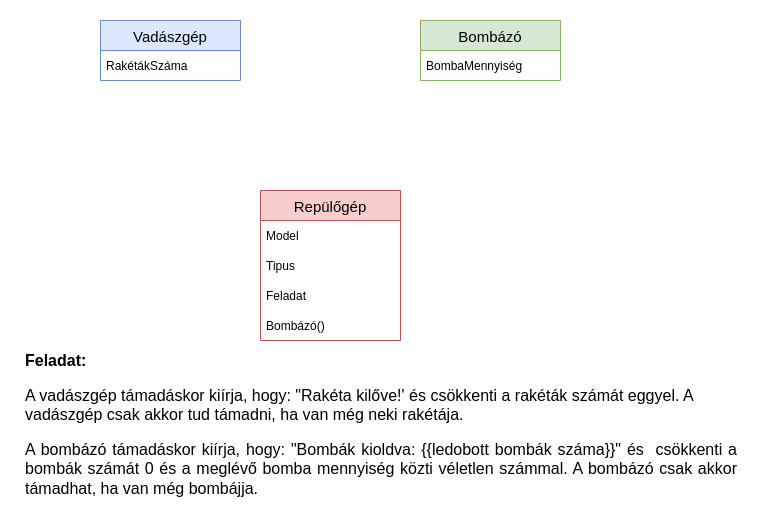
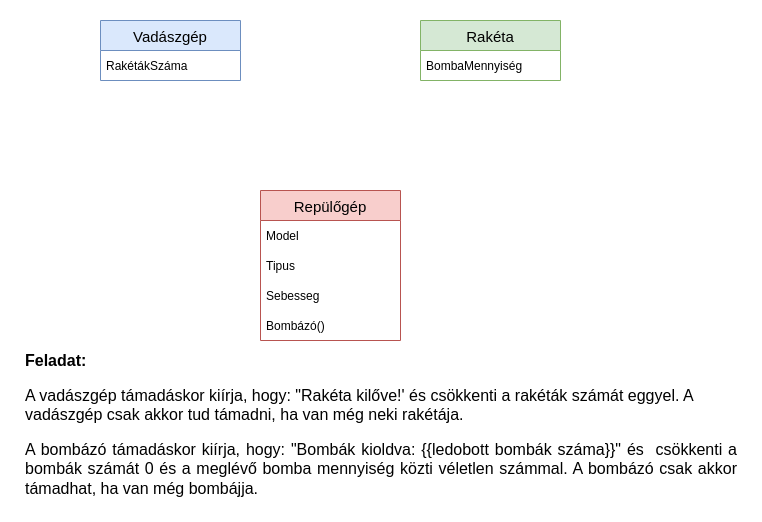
- <mxCell id="9" value="Bombázó" style="swimlane;fontStyle=0;childLayout=stackLayout;horizontal=1;startSize=30;horizontalStack=0;resizeParent=1;resizeParentMax=0;resizeLast=0;collapsible=1;marginBottom=0;fontSize=15;fillColor=#d5e8d4;strokeColor=#82b366;" vertex="1" parent="1"><mxGeometry x="420" y="20" width="140" height="60" as="geometry" /></mxCell>
+ <mxCell id="9" value="Rakéta" style="swimlane;fontStyle=0;childLayout=stackLayout;horizontal=1;startSize=30;horizontalStack=0;resizeParent=1;resizeParentMax=0;resizeLast=0;collapsible=1;marginBottom=0;fontSize=15;fillColor=#d5e8d4;strokeColor=#82b366;" vertex="1" parent="1"><mxGeometry x="420" y="20" width="140" height="60" as="geometry" /></mxCell>
- <mxCell id="5" value="Feladat" style="text;strokeColor=none;fillColor=none;align=left;verticalAlign=middle;spacingLeft=4;spacingRight=4;overflow=hidden;points=[[0,0.5],[1,0.5]];portConstraint=eastwest;rotatable=0;" vertex="1" parent="2"><mxGeometry y="90" width="140" height="30" as="geometry" /></mxCell>
+ <mxCell id="5" value="Sebesseg" style="text;strokeColor=none;fillColor=none;align=left;verticalAlign=middle;spacingLeft=4;spacingRight=4;overflow=hidden;points=[[0,0.5],[1,0.5]];portConstraint=eastwest;rotatable=0;" vertex="1" parent="2"><mxGeometry y="90" width="140" height="30" as="geometry" /></mxCell>
